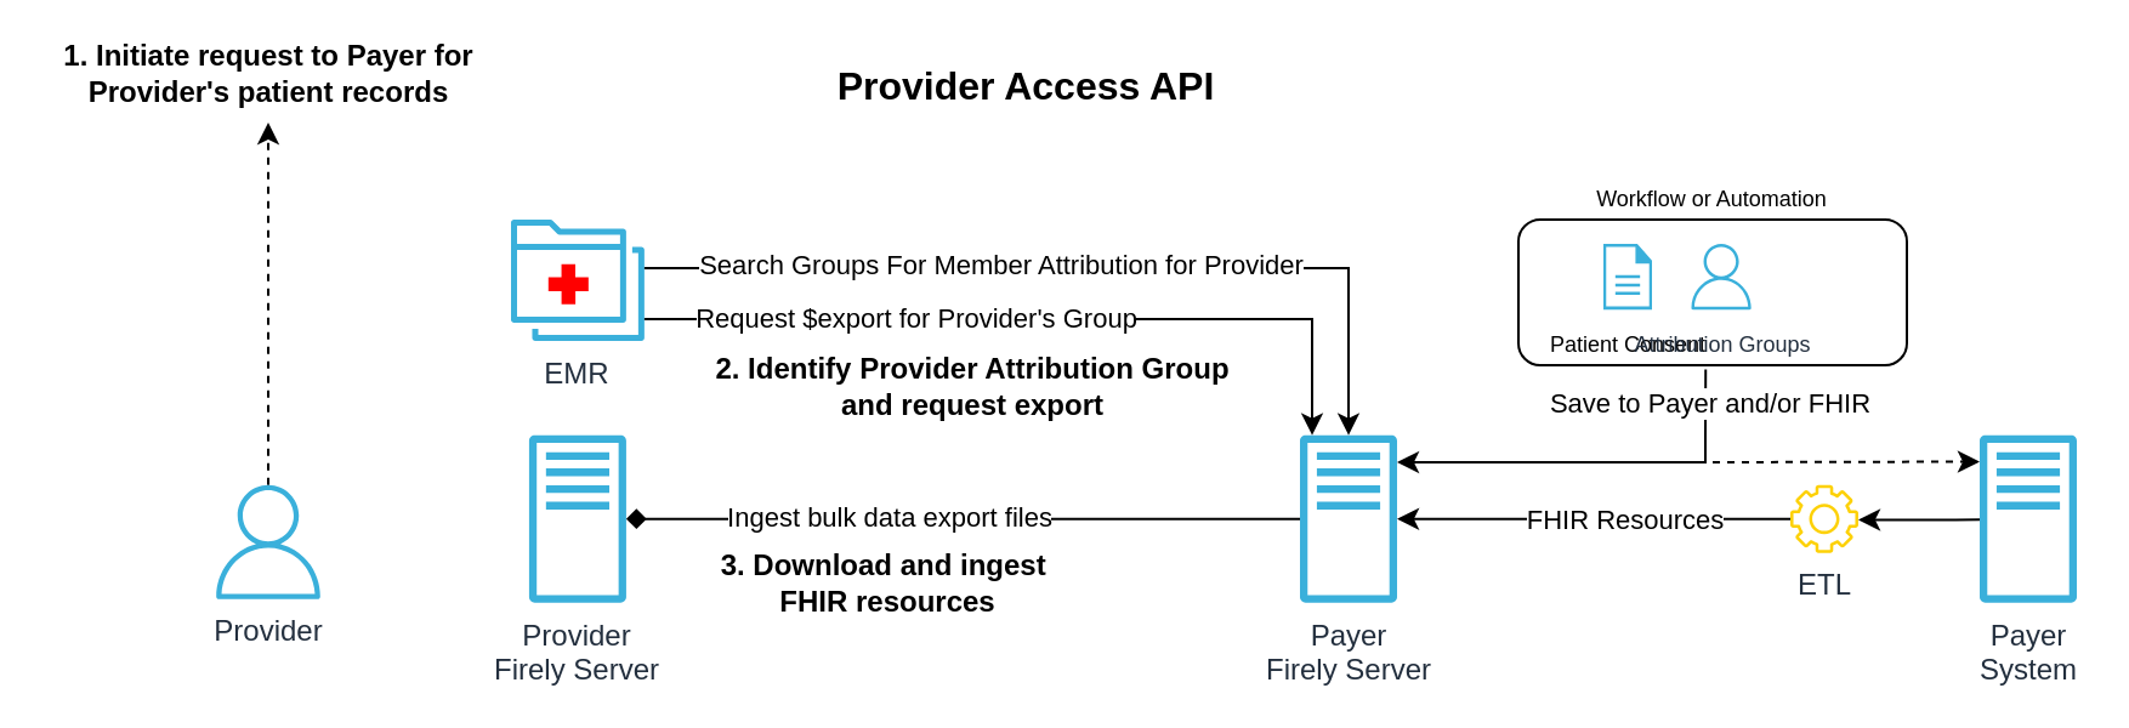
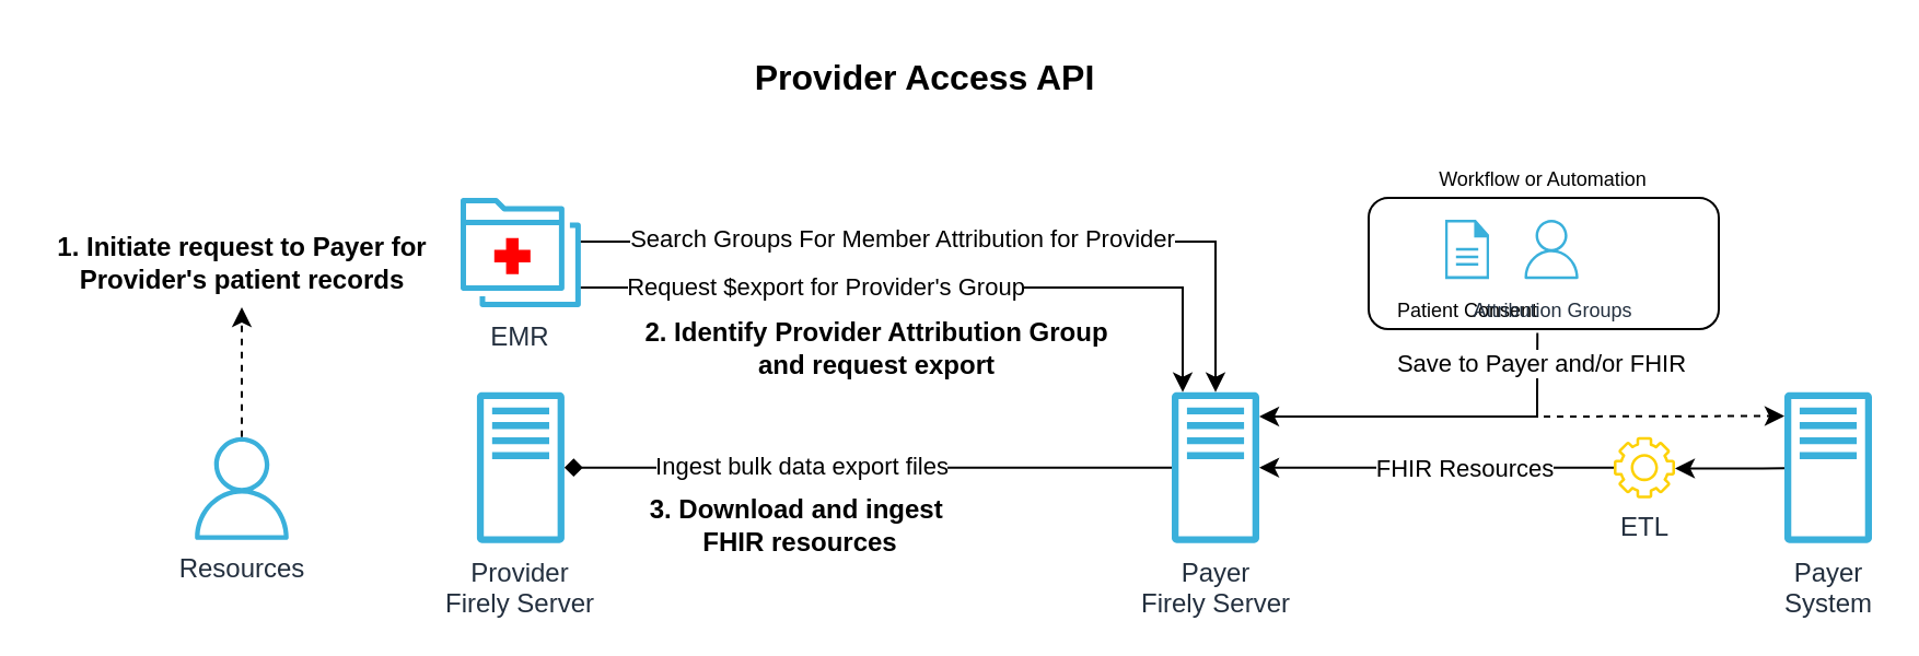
- <mxCell id="22" value="&lt;div&gt;&lt;span style=&quot;background-color: initial;&quot;&gt;1. Initiate request to Payer&amp;nbsp;&lt;/span&gt;&lt;span style=&quot;background-color: initial;&quot;&gt;for &lt;br&gt;Provider's patient records&lt;/span&gt;&lt;/div&gt;" style="text;html=1;align=center;verticalAlign=middle;resizable=0;points=[];autosize=1;strokeColor=none;fillColor=default;fontStyle=1" parent="1" vertex="1"><mxGeometry x="20" y="10" width="180" height="40" as="geometry" /></mxCell>
+ <mxCell id="22" value="&lt;div&gt;&lt;span style=&quot;background-color: initial;&quot;&gt;1. Initiate request to Payer&amp;nbsp;&lt;/span&gt;&lt;span style=&quot;background-color: initial;&quot;&gt;for &lt;br&gt;Provider's patient records&lt;/span&gt;&lt;/div&gt;" style="text;html=1;align=center;verticalAlign=middle;resizable=0;points=[];autosize=1;strokeColor=none;fillColor=default;fontStyle=1" parent="1" vertex="1"><mxGeometry x="20" y="100" width="180" height="40" as="geometry" /></mxCell>
- <mxCell id="30" value="&lt;font style=&quot;font-size: 12px;&quot;&gt;Provider&lt;/font&gt;" style="sketch=0;outlineConnect=0;fontColor=#232F3E;gradientColor=none;fillColor=#3AB0DB;strokeColor=none;dashed=0;verticalLabelPosition=bottom;verticalAlign=top;align=center;html=1;fontSize=12;fontStyle=0;aspect=fixed;pointerEvents=1;shape=mxgraph.aws4.user;" parent="1" vertex="1"><mxGeometry x="86.46" y="199.34" width="47.08" height="47.08" as="geometry" /></mxCell>
+ <mxCell id="30" value="&lt;font style=&quot;font-size: 12px;&quot;&gt;Resources&lt;/font&gt;" style="sketch=0;outlineConnect=0;fontColor=#232F3E;gradientColor=none;fillColor=#3AB0DB;strokeColor=none;dashed=0;verticalLabelPosition=bottom;verticalAlign=top;align=center;html=1;fontSize=12;fontStyle=0;aspect=fixed;pointerEvents=1;shape=mxgraph.aws4.user;" parent="1" vertex="1"><mxGeometry x="86.46" y="199.34" width="47.08" height="47.08" as="geometry" /></mxCell>
